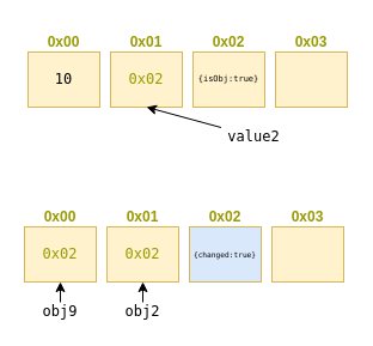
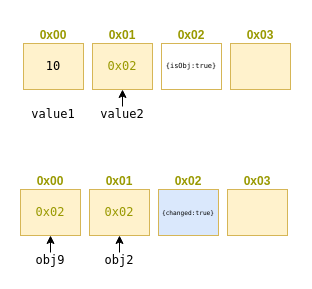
- <mxCell id="4" value="&lt;pre style=&quot;font-size: 7px&quot;&gt;{&lt;span&gt;&lt;/span&gt;&lt;span class=&quot;pl-c1&quot;&gt;isObj&lt;/span&gt;:&lt;span class=&quot;pl-c1&quot;&gt;true&lt;/span&gt;}&lt;/pre&gt;" style="rounded=0;whiteSpace=wrap;html=1;fillColor=#fff2cc;strokeColor=#d6b656;" vertex="1" parent="1"><mxGeometry x="161" y="43" width="60" height="46" as="geometry" /></mxCell>
+ <mxCell id="4" value="&lt;pre style=&quot;font-size: 7px&quot;&gt;{&lt;span&gt;&lt;/span&gt;&lt;span class=&quot;pl-c1&quot;&gt;isObj&lt;/span&gt;:&lt;span class=&quot;pl-c1&quot;&gt;true&lt;/span&gt;}&lt;/pre&gt;" style="rounded=0;whiteSpace=wrap;html=1;fillColor=#ffffff;strokeColor=#d6b656;" vertex="1" parent="1"><mxGeometry x="161" y="43" width="60" height="46" as="geometry" /></mxCell>
+ <mxCell id="10" value="&lt;pre class=&quot;rgh-observing-whitespace rgh-linkified-code&quot;&gt;&lt;span&gt;&lt;/span&gt;&lt;span class=&quot;pl-s1&quot;&gt;value1&lt;/span&gt;&lt;span&gt;&lt;/span&gt;&lt;/pre&gt;" style="text;html=1;strokeColor=none;fillColor=none;align=center;verticalAlign=middle;whiteSpace=wrap;rounded=0;" vertex="1" parent="1"><mxGeometry x="23" y="106" width="60" height="15" as="geometry" /></mxCell>
- <mxCell id="13" value="&lt;pre class=&quot;rgh-observing-whitespace rgh-linkified-code&quot;&gt;&lt;span&gt;&lt;/span&gt;&lt;span class=&quot;pl-s1&quot;&gt;value2&lt;/span&gt;&lt;span&gt;&lt;/span&gt;&lt;/pre&gt;" style="text;html=1;strokeColor=none;fillColor=none;align=center;verticalAlign=middle;whiteSpace=wrap;rounded=0;" vertex="1" parent="1"><mxGeometry x="182" y="106" width="60" height="15" as="geometry" /></mxCell>
+ <mxCell id="13" value="&lt;pre class=&quot;rgh-observing-whitespace rgh-linkified-code&quot;&gt;&lt;span&gt;&lt;/span&gt;&lt;span class=&quot;pl-s1&quot;&gt;value2&lt;/span&gt;&lt;span&gt;&lt;/span&gt;&lt;/pre&gt;" style="text;html=1;strokeColor=none;fillColor=none;align=center;verticalAlign=middle;whiteSpace=wrap;rounded=0;" vertex="1" parent="1"><mxGeometry x="92" y="106" width="60" height="15" as="geometry" /></mxCell>
